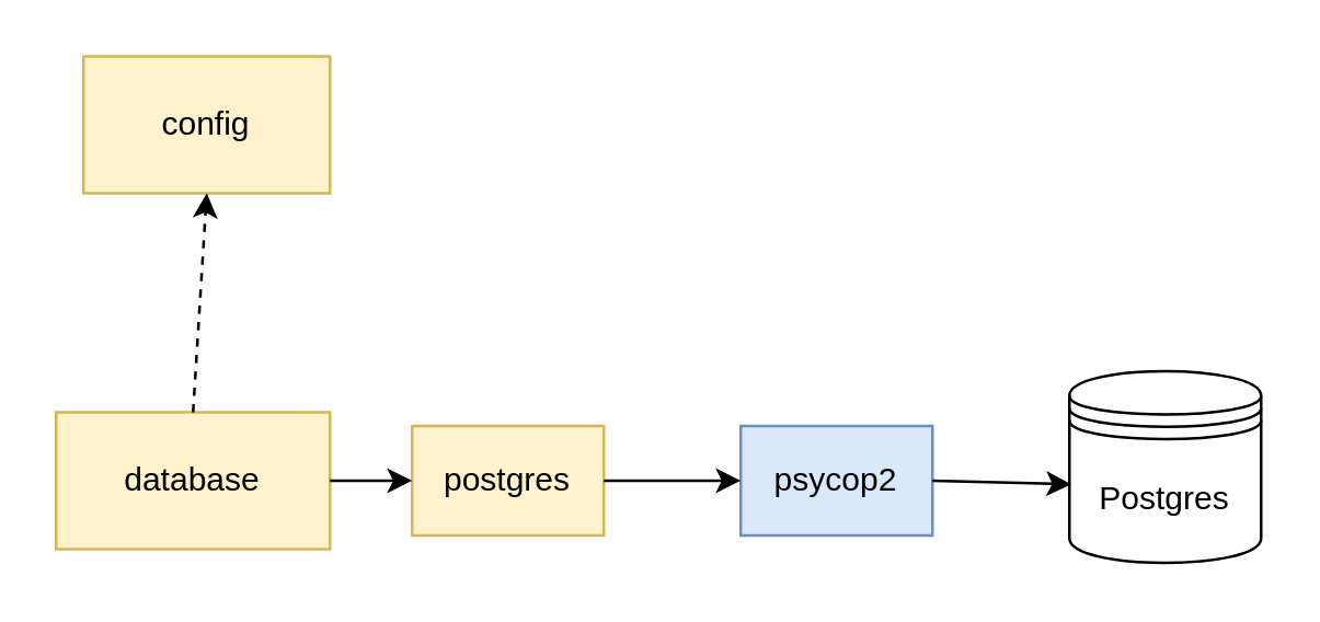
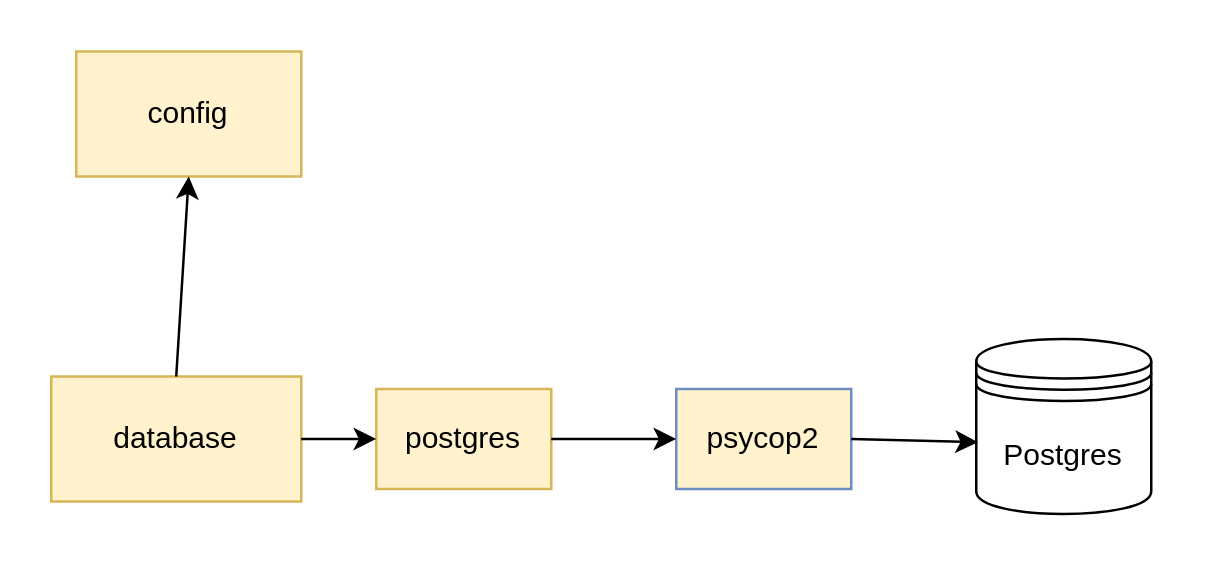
- <mxCell id="10" value="" style="endArrow=classic;html=1;exitX=0.5;exitY=0;exitDx=0;exitDy=0;entryX=0.5;entryY=1;entryDx=0;entryDy=0;dashed=1;" edge="1" parent="1" source="7" target="9"><mxGeometry width="50" height="50" relative="1" as="geometry"><mxPoint x="-40" y="165" as="sourcePoint" /><mxPoint x="10" y="115" as="targetPoint" /></mxGeometry></mxCell>
+ <mxCell id="10" value="" style="endArrow=classic;html=1;exitX=0.5;exitY=0;exitDx=0;exitDy=0;entryX=0.5;entryY=1;entryDx=0;entryDy=0;" edge="1" parent="1" source="7" target="9"><mxGeometry width="50" height="50" relative="1" as="geometry"><mxPoint x="-40" y="165" as="sourcePoint" /><mxPoint x="10" y="115" as="targetPoint" /></mxGeometry></mxCell>
- <mxCell id="2" value="psycop2" style="rounded=0;whiteSpace=wrap;html=1;fillColor=#dae8fc;strokeColor=#6c8ebf;" vertex="1" parent="1"><mxGeometry x="270" y="155" width="70" height="40" as="geometry" /></mxCell>
+ <mxCell id="2" value="psycop2" style="rounded=0;whiteSpace=wrap;html=1;fillColor=#fff2cc;strokeColor=#6c8ebf;" vertex="1" parent="1"><mxGeometry x="270" y="155" width="70" height="40" as="geometry" /></mxCell>
